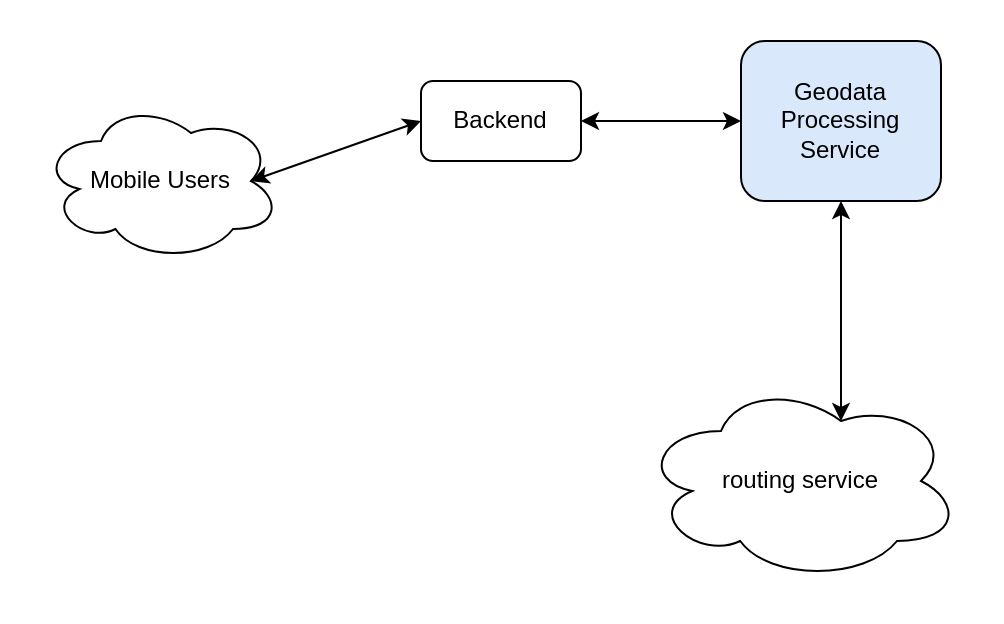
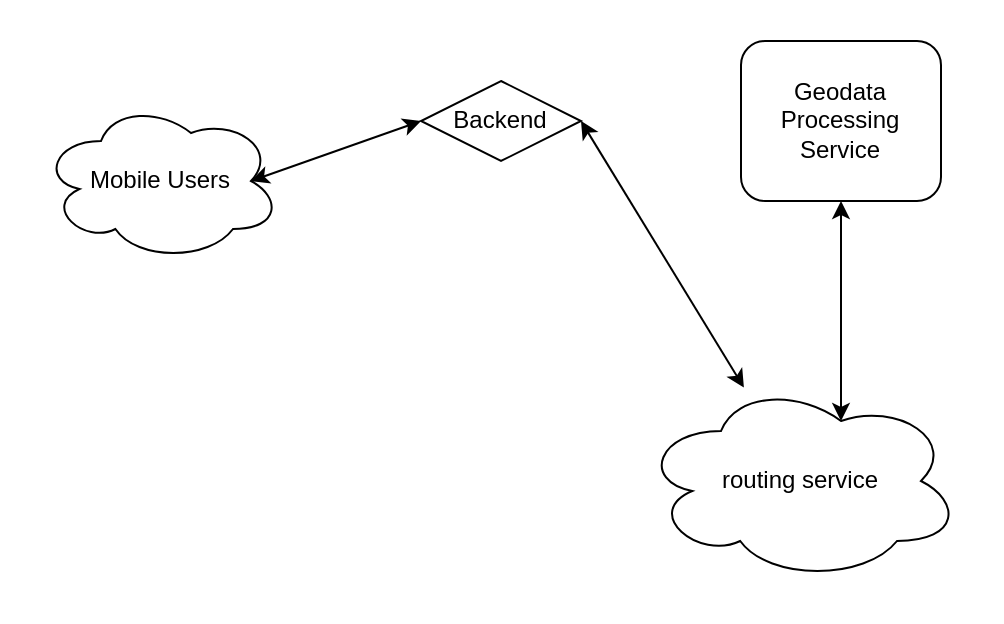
- <mxCell id="2" value="Backend" style="rounded=1;whiteSpace=wrap;html=1;" vertex="1" parent="1"><mxGeometry x="210" y="40" width="80" height="40" as="geometry" /></mxCell>
+ <mxCell id="2" value="Backend" style="rhombus;whiteSpace=wrap;html=1;" vertex="1" parent="1"><mxGeometry x="210" y="40" width="80" height="40" as="geometry" /></mxCell>
- <mxCell id="5" value="" style="endArrow=classic;startArrow=classic;html=1;exitX=1;exitY=0.5;exitDx=0;exitDy=0;entryX=0;entryY=0.5;entryDx=0;entryDy=0;" edge="1" parent="1" source="2" target="4"><mxGeometry width="50" height="50" relative="1" as="geometry"><mxPoint x="320" y="180" as="sourcePoint" /><mxPoint x="370" y="130" as="targetPoint" /></mxGeometry></mxCell>
+ <mxCell id="5" value="" style="endArrow=classic;startArrow=classic;html=1;exitX=1;exitY=0.5;exitDx=0;exitDy=0;" edge="1" parent="1" source="2" target="7"><mxGeometry width="50" height="50" relative="1" as="geometry"><mxPoint x="320" y="180" as="sourcePoint" /><mxPoint x="370" y="130" as="targetPoint" /></mxGeometry></mxCell>
- <mxCell id="4" value="Geodata Processing Service" style="rounded=1;whiteSpace=wrap;html=1;fillColor=#dae8fc;" vertex="1" parent="1"><mxGeometry x="370" y="20" width="100" height="80" as="geometry" /></mxCell>
+ <mxCell id="4" value="Geodata Processing Service" style="rounded=1;whiteSpace=wrap;html=1;" vertex="1" parent="1"><mxGeometry x="370" y="20" width="100" height="80" as="geometry" /></mxCell>
